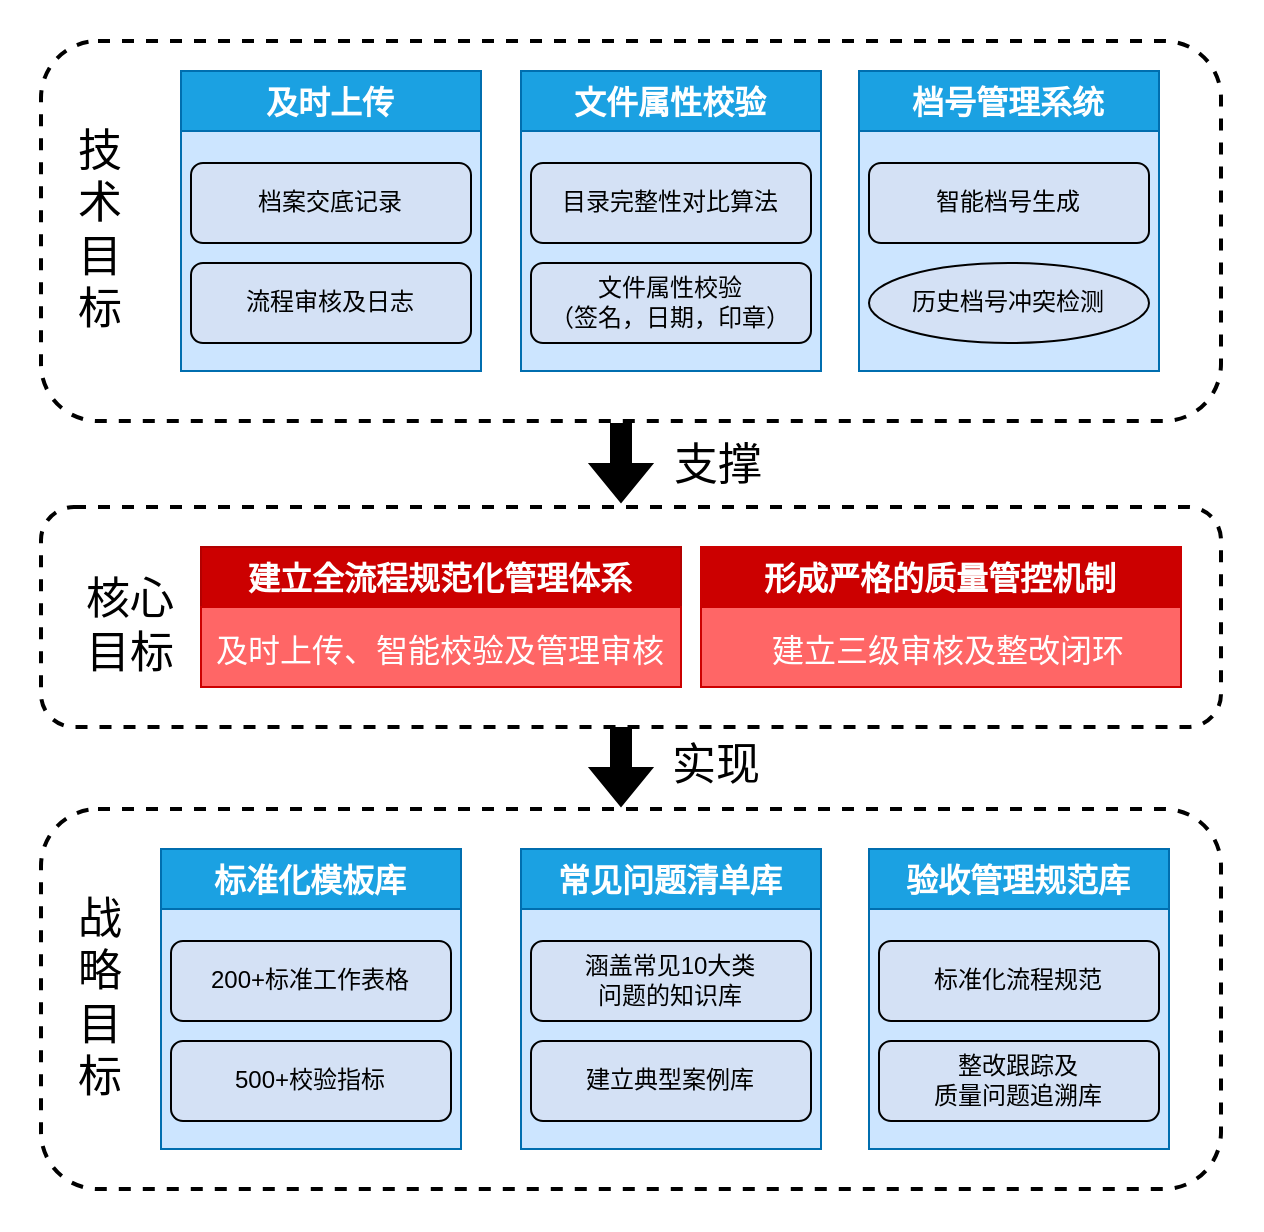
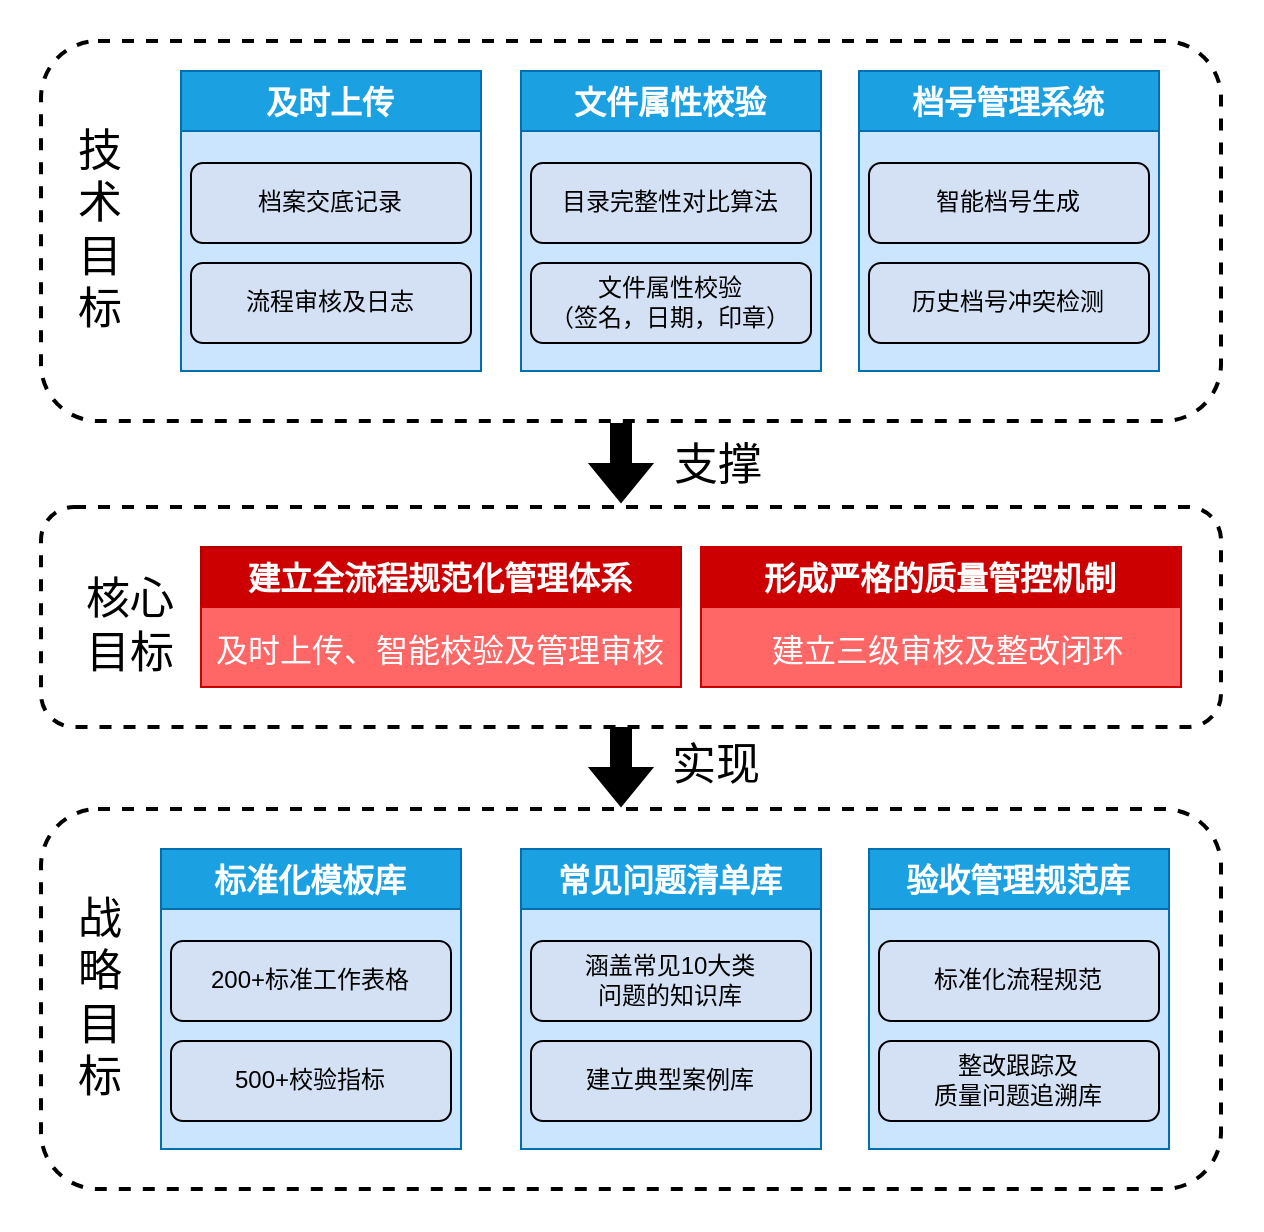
- <mxCell id="41" value="历史档号冲突检测" style="ellipse;whiteSpace=wrap;html=1;fillColor=#D4E1F5;" vertex="1" parent="1"><mxGeometry x="434" y="131" width="140" height="40" as="geometry" /></mxCell>
+ <mxCell id="41" value="历史档号冲突检测" style="rounded=1;whiteSpace=wrap;html=1;fillColor=#D4E1F5;" vertex="1" parent="1"><mxGeometry x="434" y="131" width="140" height="40" as="geometry" /></mxCell>
